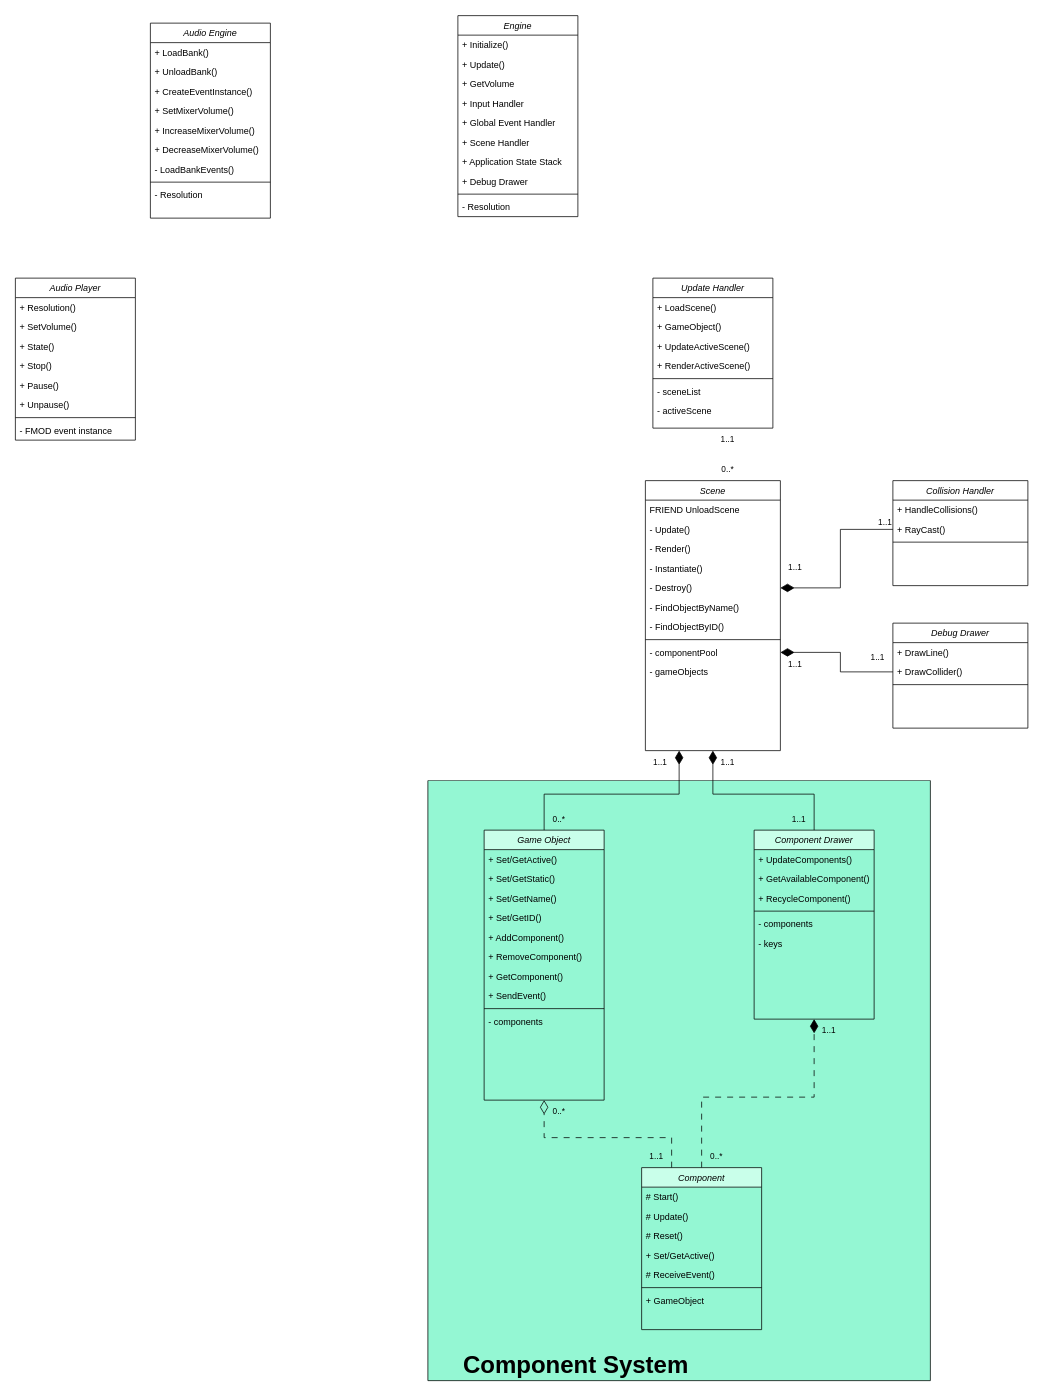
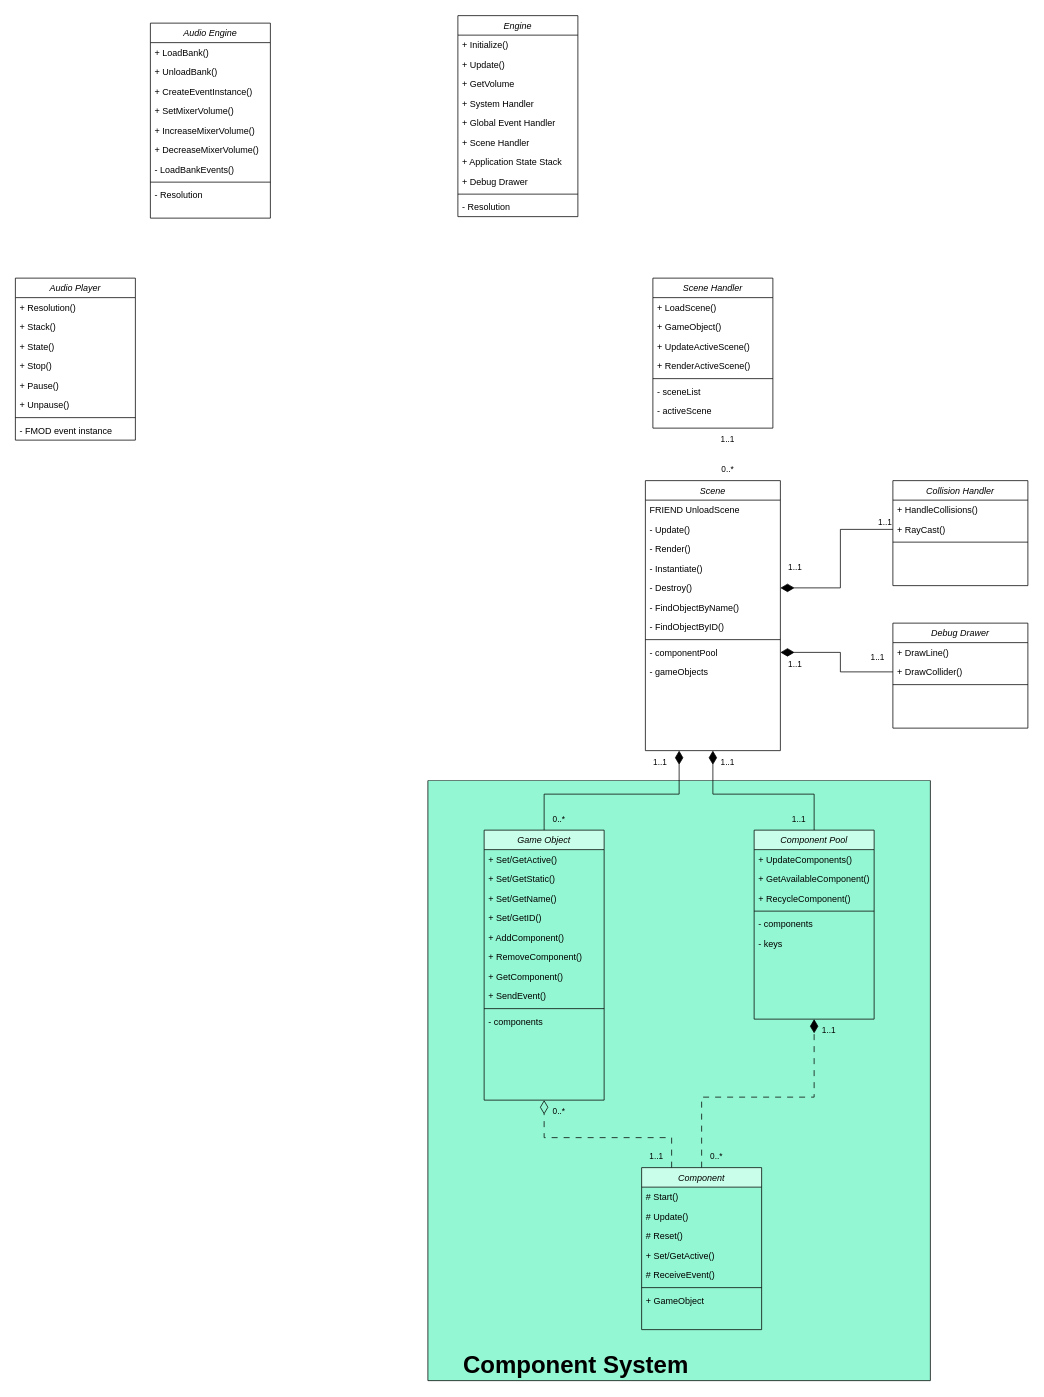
- <mxCell id="42" value="+ Input Handler" style="text;align=left;verticalAlign=top;spacingLeft=4;spacingRight=4;overflow=hidden;rotatable=0;points=[[0,0.5],[1,0.5]];portConstraint=eastwest;rounded=0;shadow=0;html=0;" parent="38" vertex="1"><mxGeometry y="104" width="160" height="26" as="geometry" /></mxCell>
+ <mxCell id="42" value="+ System Handler" style="text;align=left;verticalAlign=top;spacingLeft=4;spacingRight=4;overflow=hidden;rotatable=0;points=[[0,0.5],[1,0.5]];portConstraint=eastwest;rounded=0;shadow=0;html=0;" parent="38" vertex="1"><mxGeometry y="104" width="160" height="26" as="geometry" /></mxCell>
- <mxCell id="49" value="Update Handler" style="swimlane;fontStyle=2;align=center;verticalAlign=top;childLayout=stackLayout;horizontal=1;startSize=26;horizontalStack=0;resizeParent=1;resizeLast=0;collapsible=1;marginBottom=0;rounded=0;shadow=0;strokeWidth=1;" parent="1" vertex="1"><mxGeometry x="870" y="370" width="160" height="200" as="geometry"><mxRectangle x="230" y="140" width="160" height="26" as="alternateBounds" /></mxGeometry></mxCell>
+ <mxCell id="49" value="Scene Handler" style="swimlane;fontStyle=2;align=center;verticalAlign=top;childLayout=stackLayout;horizontal=1;startSize=26;horizontalStack=0;resizeParent=1;resizeLast=0;collapsible=1;marginBottom=0;rounded=0;shadow=0;strokeWidth=1;" parent="1" vertex="1"><mxGeometry x="870" y="370" width="160" height="200" as="geometry"><mxRectangle x="230" y="140" width="160" height="26" as="alternateBounds" /></mxGeometry></mxCell>
- <mxCell id="100" value="+ SetVolume()" style="text;align=left;verticalAlign=top;spacingLeft=4;spacingRight=4;overflow=hidden;rotatable=0;points=[[0,0.5],[1,0.5]];portConstraint=eastwest;rounded=0;shadow=0;html=0;" parent="98" vertex="1"><mxGeometry y="52" width="160" height="26" as="geometry" /></mxCell>
+ <mxCell id="100" value="+ Stack()" style="text;align=left;verticalAlign=top;spacingLeft=4;spacingRight=4;overflow=hidden;rotatable=0;points=[[0,0.5],[1,0.5]];portConstraint=eastwest;rounded=0;shadow=0;html=0;" parent="98" vertex="1"><mxGeometry y="52" width="160" height="26" as="geometry" /></mxCell>
- <mxCell id="24" value="Component Drawer" style="swimlane;fontStyle=2;align=center;verticalAlign=top;childLayout=stackLayout;horizontal=1;startSize=26;horizontalStack=0;resizeParent=1;resizeLast=0;collapsible=1;marginBottom=0;rounded=0;shadow=0;strokeWidth=1;fillStyle=auto;fillColor=#C9FFEA;" parent="2" vertex="1"><mxGeometry x="435" y="66" width="160" height="252" as="geometry"><mxRectangle x="230" y="140" width="160" height="26" as="alternateBounds" /></mxGeometry></mxCell>
+ <mxCell id="24" value="Component Pool" style="swimlane;fontStyle=2;align=center;verticalAlign=top;childLayout=stackLayout;horizontal=1;startSize=26;horizontalStack=0;resizeParent=1;resizeLast=0;collapsible=1;marginBottom=0;rounded=0;shadow=0;strokeWidth=1;fillStyle=auto;fillColor=#C9FFEA;" parent="2" vertex="1"><mxGeometry x="435" y="66" width="160" height="252" as="geometry"><mxRectangle x="230" y="140" width="160" height="26" as="alternateBounds" /></mxGeometry></mxCell>
